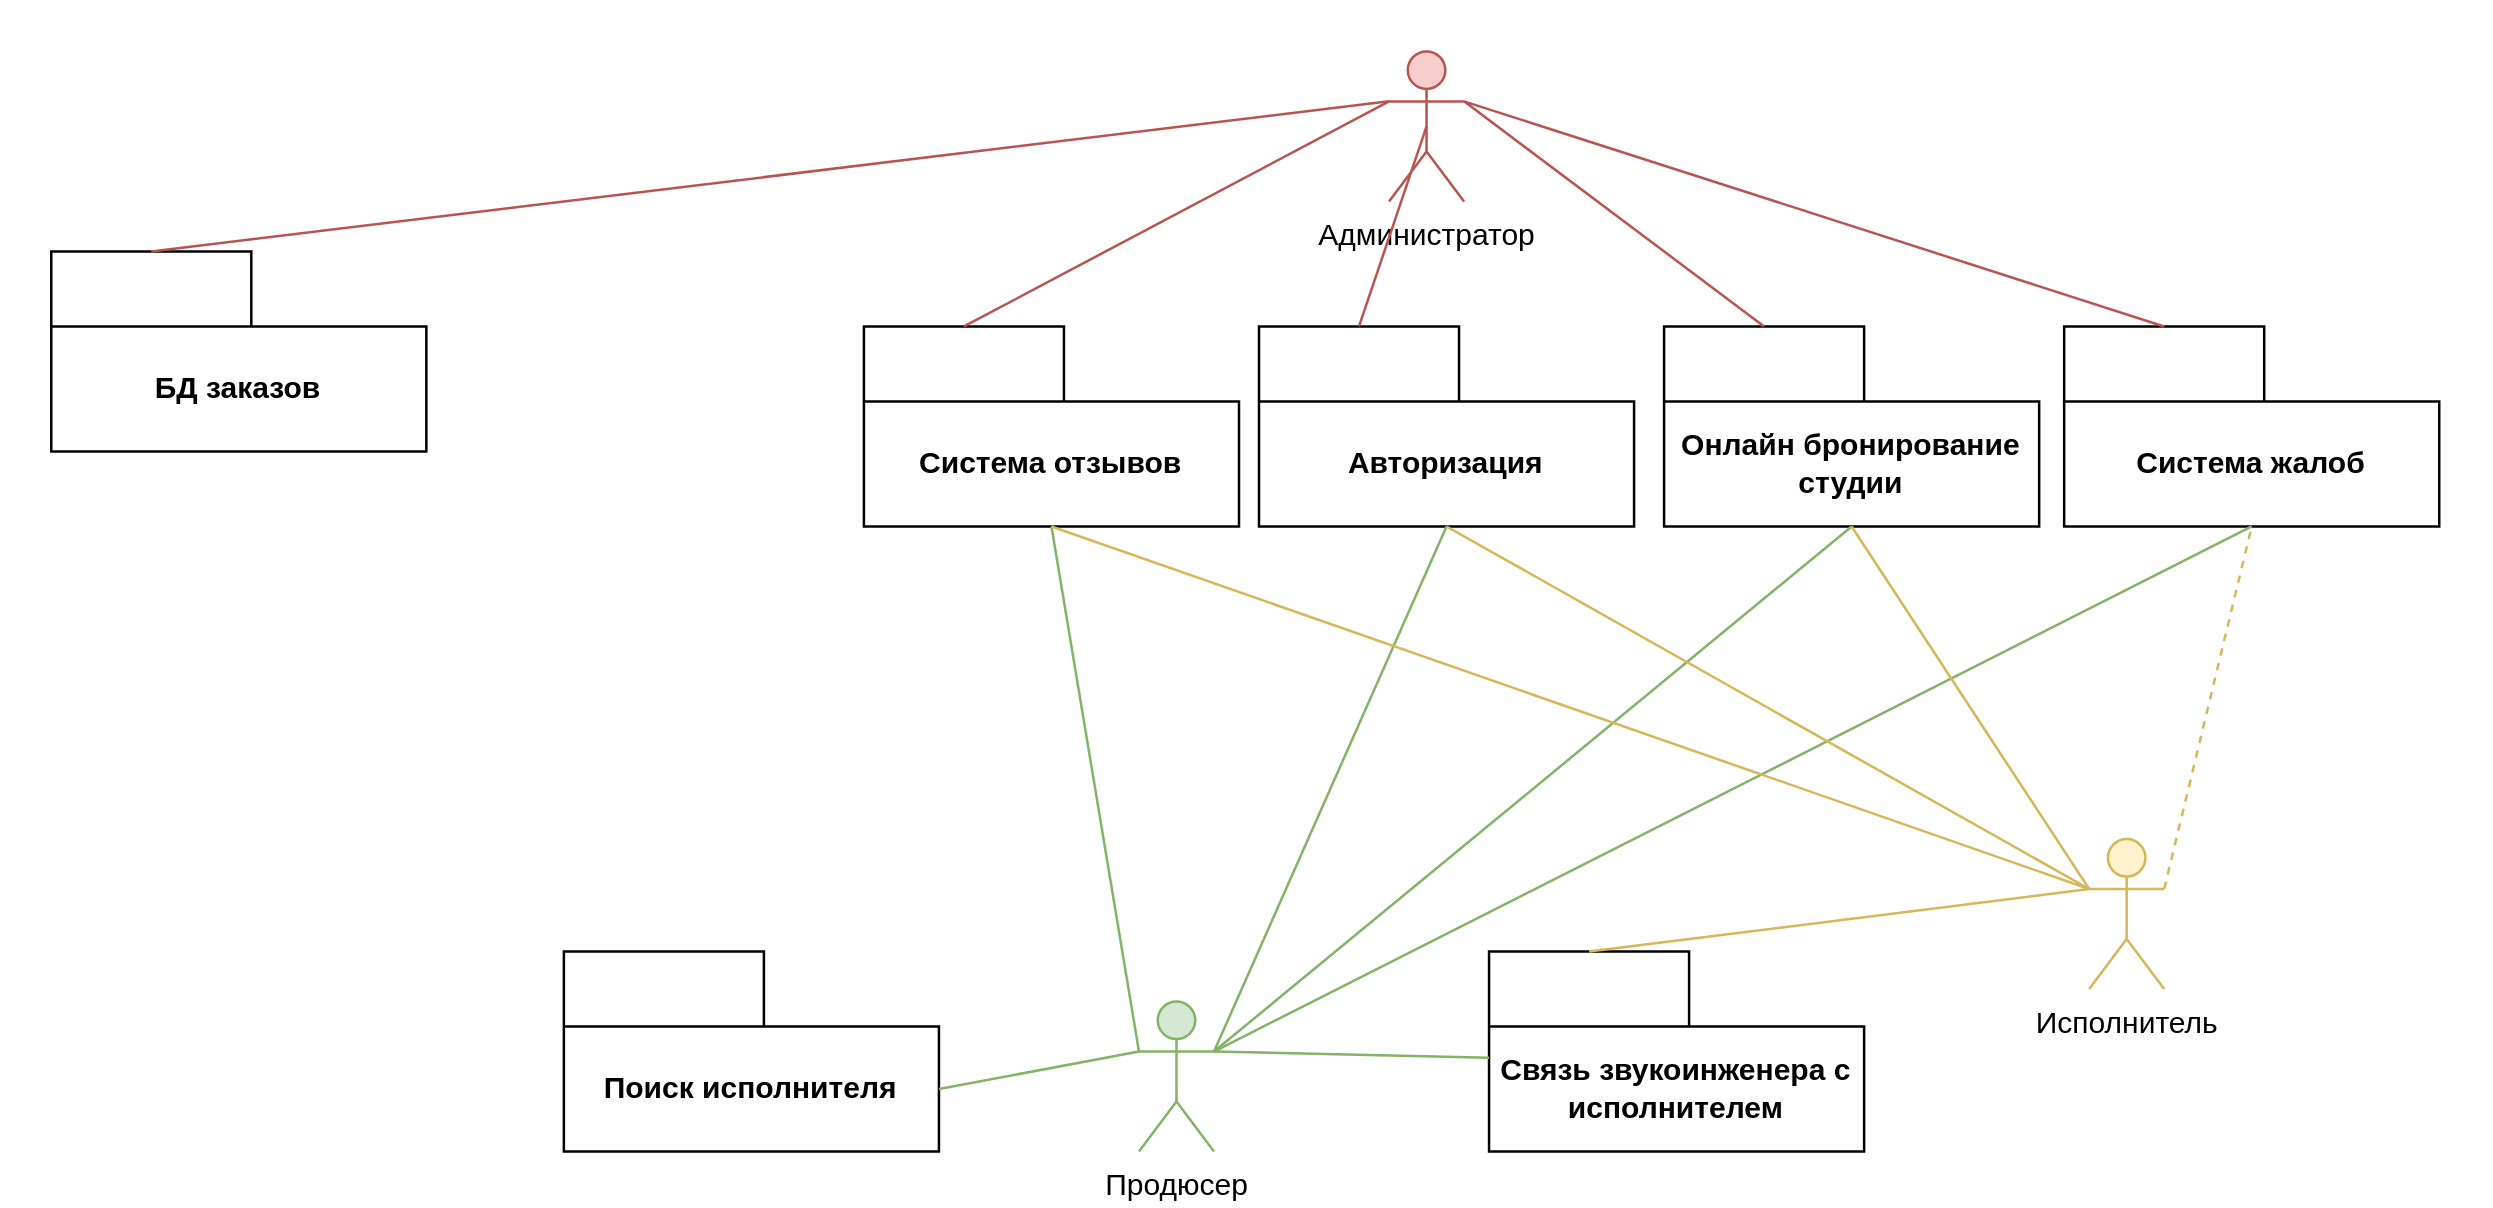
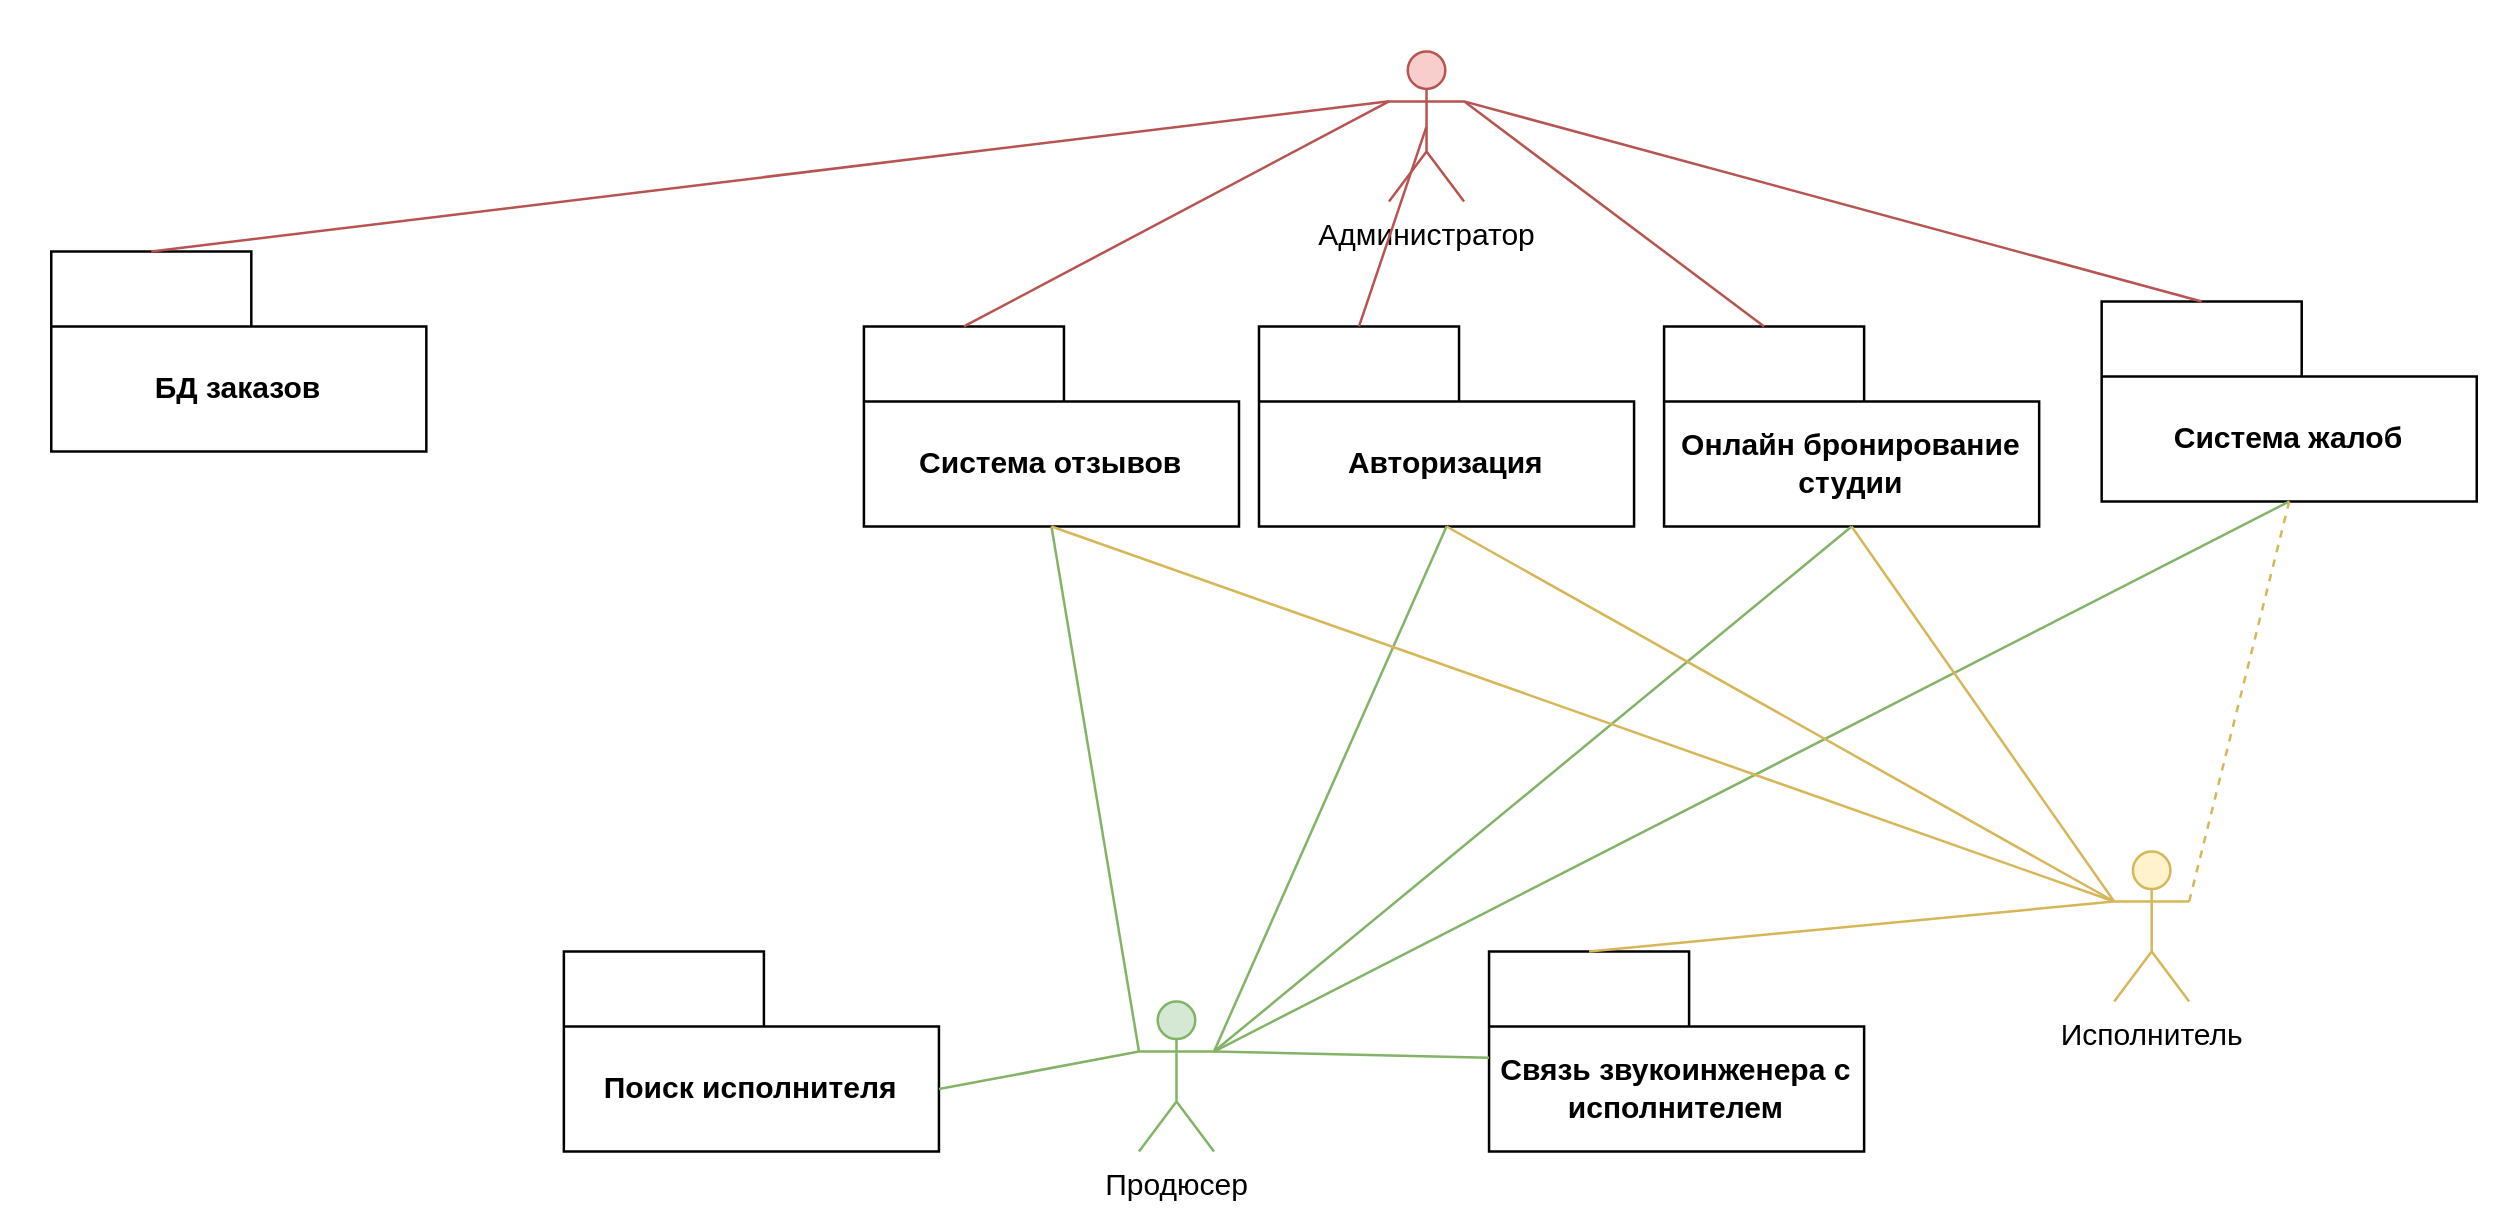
- <mxCell id="6" value="Система жалоб" style="shape=folder;fontStyle=1;tabWidth=80;tabHeight=30;tabPosition=left;html=1;boundedLbl=1;whiteSpace=wrap;" parent="1" vertex="1"><mxGeometry x="825" y="130" width="150" height="80" as="geometry" /></mxCell>
+ <mxCell id="6" value="Система жалоб" style="shape=folder;fontStyle=1;tabWidth=80;tabHeight=30;tabPosition=left;html=1;boundedLbl=1;whiteSpace=wrap;" parent="1" vertex="1"><mxGeometry x="840" y="120" width="150" height="80" as="geometry" /></mxCell>
- <mxCell id="4" value="Исполнитель" style="shape=umlActor;verticalLabelPosition=bottom;verticalAlign=top;html=1;outlineConnect=0;fillColor=#fff2cc;strokeColor=#d6b656;" parent="1" vertex="1"><mxGeometry x="835" y="335" width="30" height="60" as="geometry" /></mxCell>
+ <mxCell id="4" value="Исполнитель" style="shape=umlActor;verticalLabelPosition=bottom;verticalAlign=top;html=1;outlineConnect=0;fillColor=#fff2cc;strokeColor=#d6b656;" parent="1" vertex="1"><mxGeometry x="845" y="340" width="30" height="60" as="geometry" /></mxCell>
